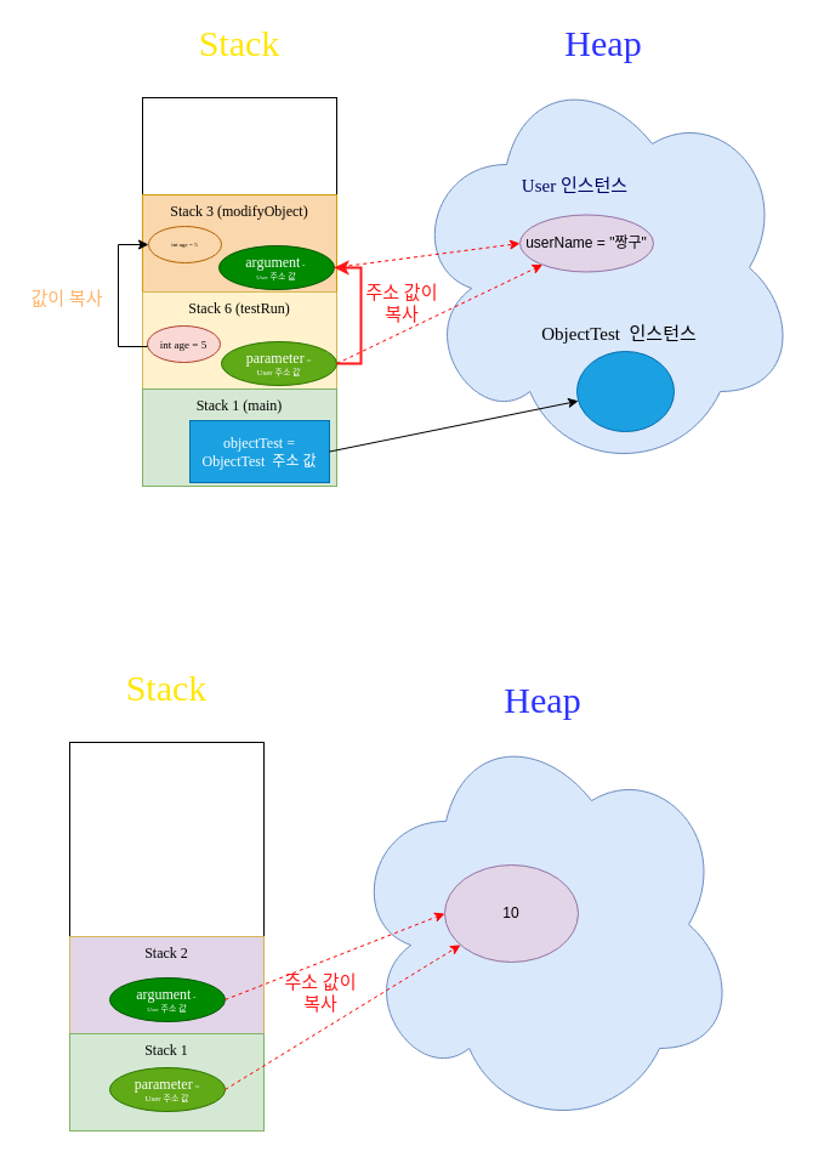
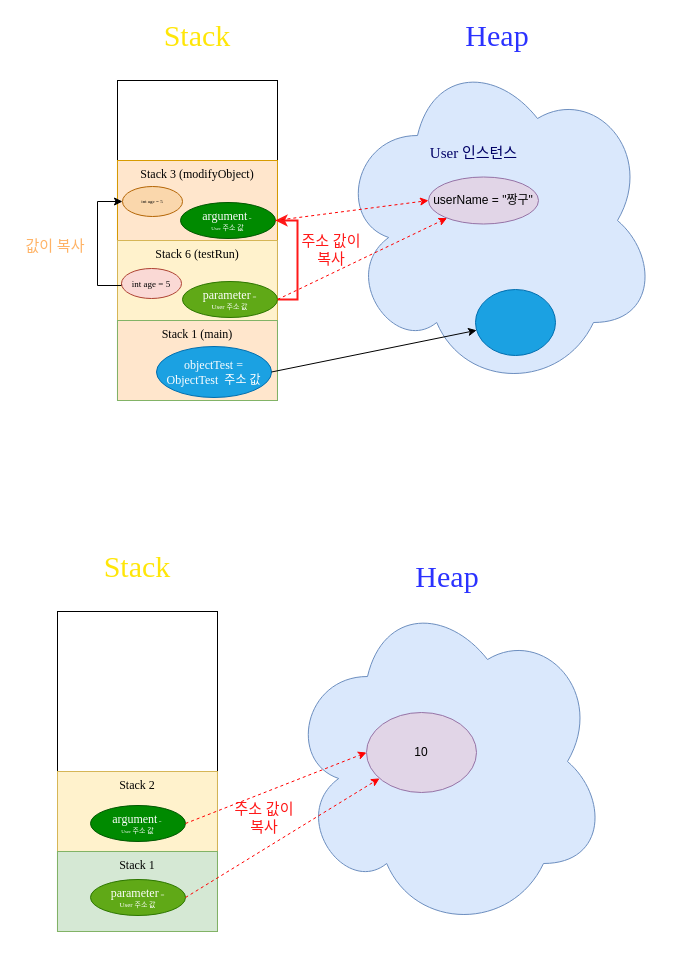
- <mxCell id="3" value="Stack 3 (modifyObject)" style="rounded=0;whiteSpace=wrap;html=1;verticalAlign=top;fillColor=#fad7ac;strokeColor=#d79b00;fontFamily=BinggraeMelona-Bold;fontSource=https%3A%2F%2Fcdn.jsdelivr.net%2Fgh%2Fprojectnoonnu%2Fnoonfonts_twelve%401.0%2FBinggraeMelona-Bold.woff;" vertex="1" parent="1"><mxGeometry x="116.97" y="160" width="160" height="80" as="geometry" /></mxCell>
+ <mxCell id="3" value="Stack 3 (modifyObject)" style="rounded=0;whiteSpace=wrap;html=1;verticalAlign=top;fillColor=#ffe6cc;strokeColor=#d79b00;fontFamily=BinggraeMelona-Bold;fontSource=https%3A%2F%2Fcdn.jsdelivr.net%2Fgh%2Fprojectnoonnu%2Fnoonfonts_twelve%401.0%2FBinggraeMelona-Bold.woff;" vertex="1" parent="1"><mxGeometry x="116.97" y="160" width="160" height="80" as="geometry" /></mxCell>
- <mxCell id="23" value="ObjectTest&amp;nbsp; 인스턴스" style="text;html=1;strokeColor=none;fillColor=none;align=center;verticalAlign=middle;whiteSpace=wrap;rounded=0;fontFamily=yg-jalnan;fontSource=https%3A%2F%2Fcdn.jsdelivr.net%2Fgh%2Fprojectnoonnu%2Fnoonfonts_four%401.2%2FJalnanOTF00.woff;fontSize=15;fontColor=#000000;" vertex="1" parent="1"><mxGeometry x="429" y="259" width="161.5" height="30" as="geometry" /></mxCell>
- <mxCell id="20" value="Stack 1 (main)" style="rounded=0;whiteSpace=wrap;html=1;verticalAlign=top;fillColor=#d5e8d4;strokeColor=#82b366;fontFamily=BinggraeMelona-Bold;fontSource=https%3A%2F%2Fcdn.jsdelivr.net%2Fgh%2Fprojectnoonnu%2Fnoonfonts_twelve%401.0%2FBinggraeMelona-Bold.woff;" vertex="1" parent="1"><mxGeometry x="116.97" y="320" width="160" height="80" as="geometry" /></mxCell>
+ <mxCell id="20" value="Stack 1 (main)" style="rounded=0;whiteSpace=wrap;html=1;verticalAlign=top;fillColor=#ffe6cc;strokeColor=#82b366;fontFamily=BinggraeMelona-Bold;fontSource=https%3A%2F%2Fcdn.jsdelivr.net%2Fgh%2Fprojectnoonnu%2Fnoonfonts_twelve%401.0%2FBinggraeMelona-Bold.woff;" vertex="1" parent="1"><mxGeometry x="116.97" y="320" width="160" height="80" as="geometry" /></mxCell>
- <mxCell id="21" value="objectTest&amp;nbsp;= ObjectTest&amp;nbsp; 주소 값" style="whiteSpace=wrap;html=1;fontFamily=BinggraeMelona-Bold;fontSource=https%3A%2F%2Fcdn.jsdelivr.net%2Fgh%2Fprojectnoonnu%2Fnoonfonts_twelve%401.0%2FBinggraeMelona-Bold.woff;fillColor=#1ba1e2;fontColor=#ffffff;strokeColor=#006EAF;rounded=0;" vertex="1" parent="1"><mxGeometry x="156" y="346" width="115" height="51" as="geometry" /></mxCell>
+ <mxCell id="21" value="objectTest&amp;nbsp;= ObjectTest&amp;nbsp; 주소 값" style="ellipse;whiteSpace=wrap;html=1;fontFamily=BinggraeMelona-Bold;fontSource=https%3A%2F%2Fcdn.jsdelivr.net%2Fgh%2Fprojectnoonnu%2Fnoonfonts_twelve%401.0%2FBinggraeMelona-Bold.woff;fillColor=#1ba1e2;fontColor=#ffffff;strokeColor=#006EAF;" vertex="1" parent="1"><mxGeometry x="156" y="346" width="115" height="51" as="geometry" /></mxCell>
- <mxCell id="26" value="Stack 2" style="rounded=0;whiteSpace=wrap;html=1;verticalAlign=top;fillColor=#e1d5e7;strokeColor=#d6b656;fontFamily=BinggraeMelona-Bold;fontSource=https%3A%2F%2Fcdn.jsdelivr.net%2Fgh%2Fprojectnoonnu%2Fnoonfonts_twelve%401.0%2FBinggraeMelona-Bold.woff;" vertex="1" parent="1"><mxGeometry x="57" y="771" width="159.97" height="80" as="geometry" /></mxCell>
+ <mxCell id="26" value="Stack 2" style="rounded=0;whiteSpace=wrap;html=1;verticalAlign=top;fillColor=#fff2cc;strokeColor=#d6b656;fontFamily=BinggraeMelona-Bold;fontSource=https%3A%2F%2Fcdn.jsdelivr.net%2Fgh%2Fprojectnoonnu%2Fnoonfonts_twelve%401.0%2FBinggraeMelona-Bold.woff;" vertex="1" parent="1"><mxGeometry x="57" y="771" width="159.97" height="80" as="geometry" /></mxCell>
